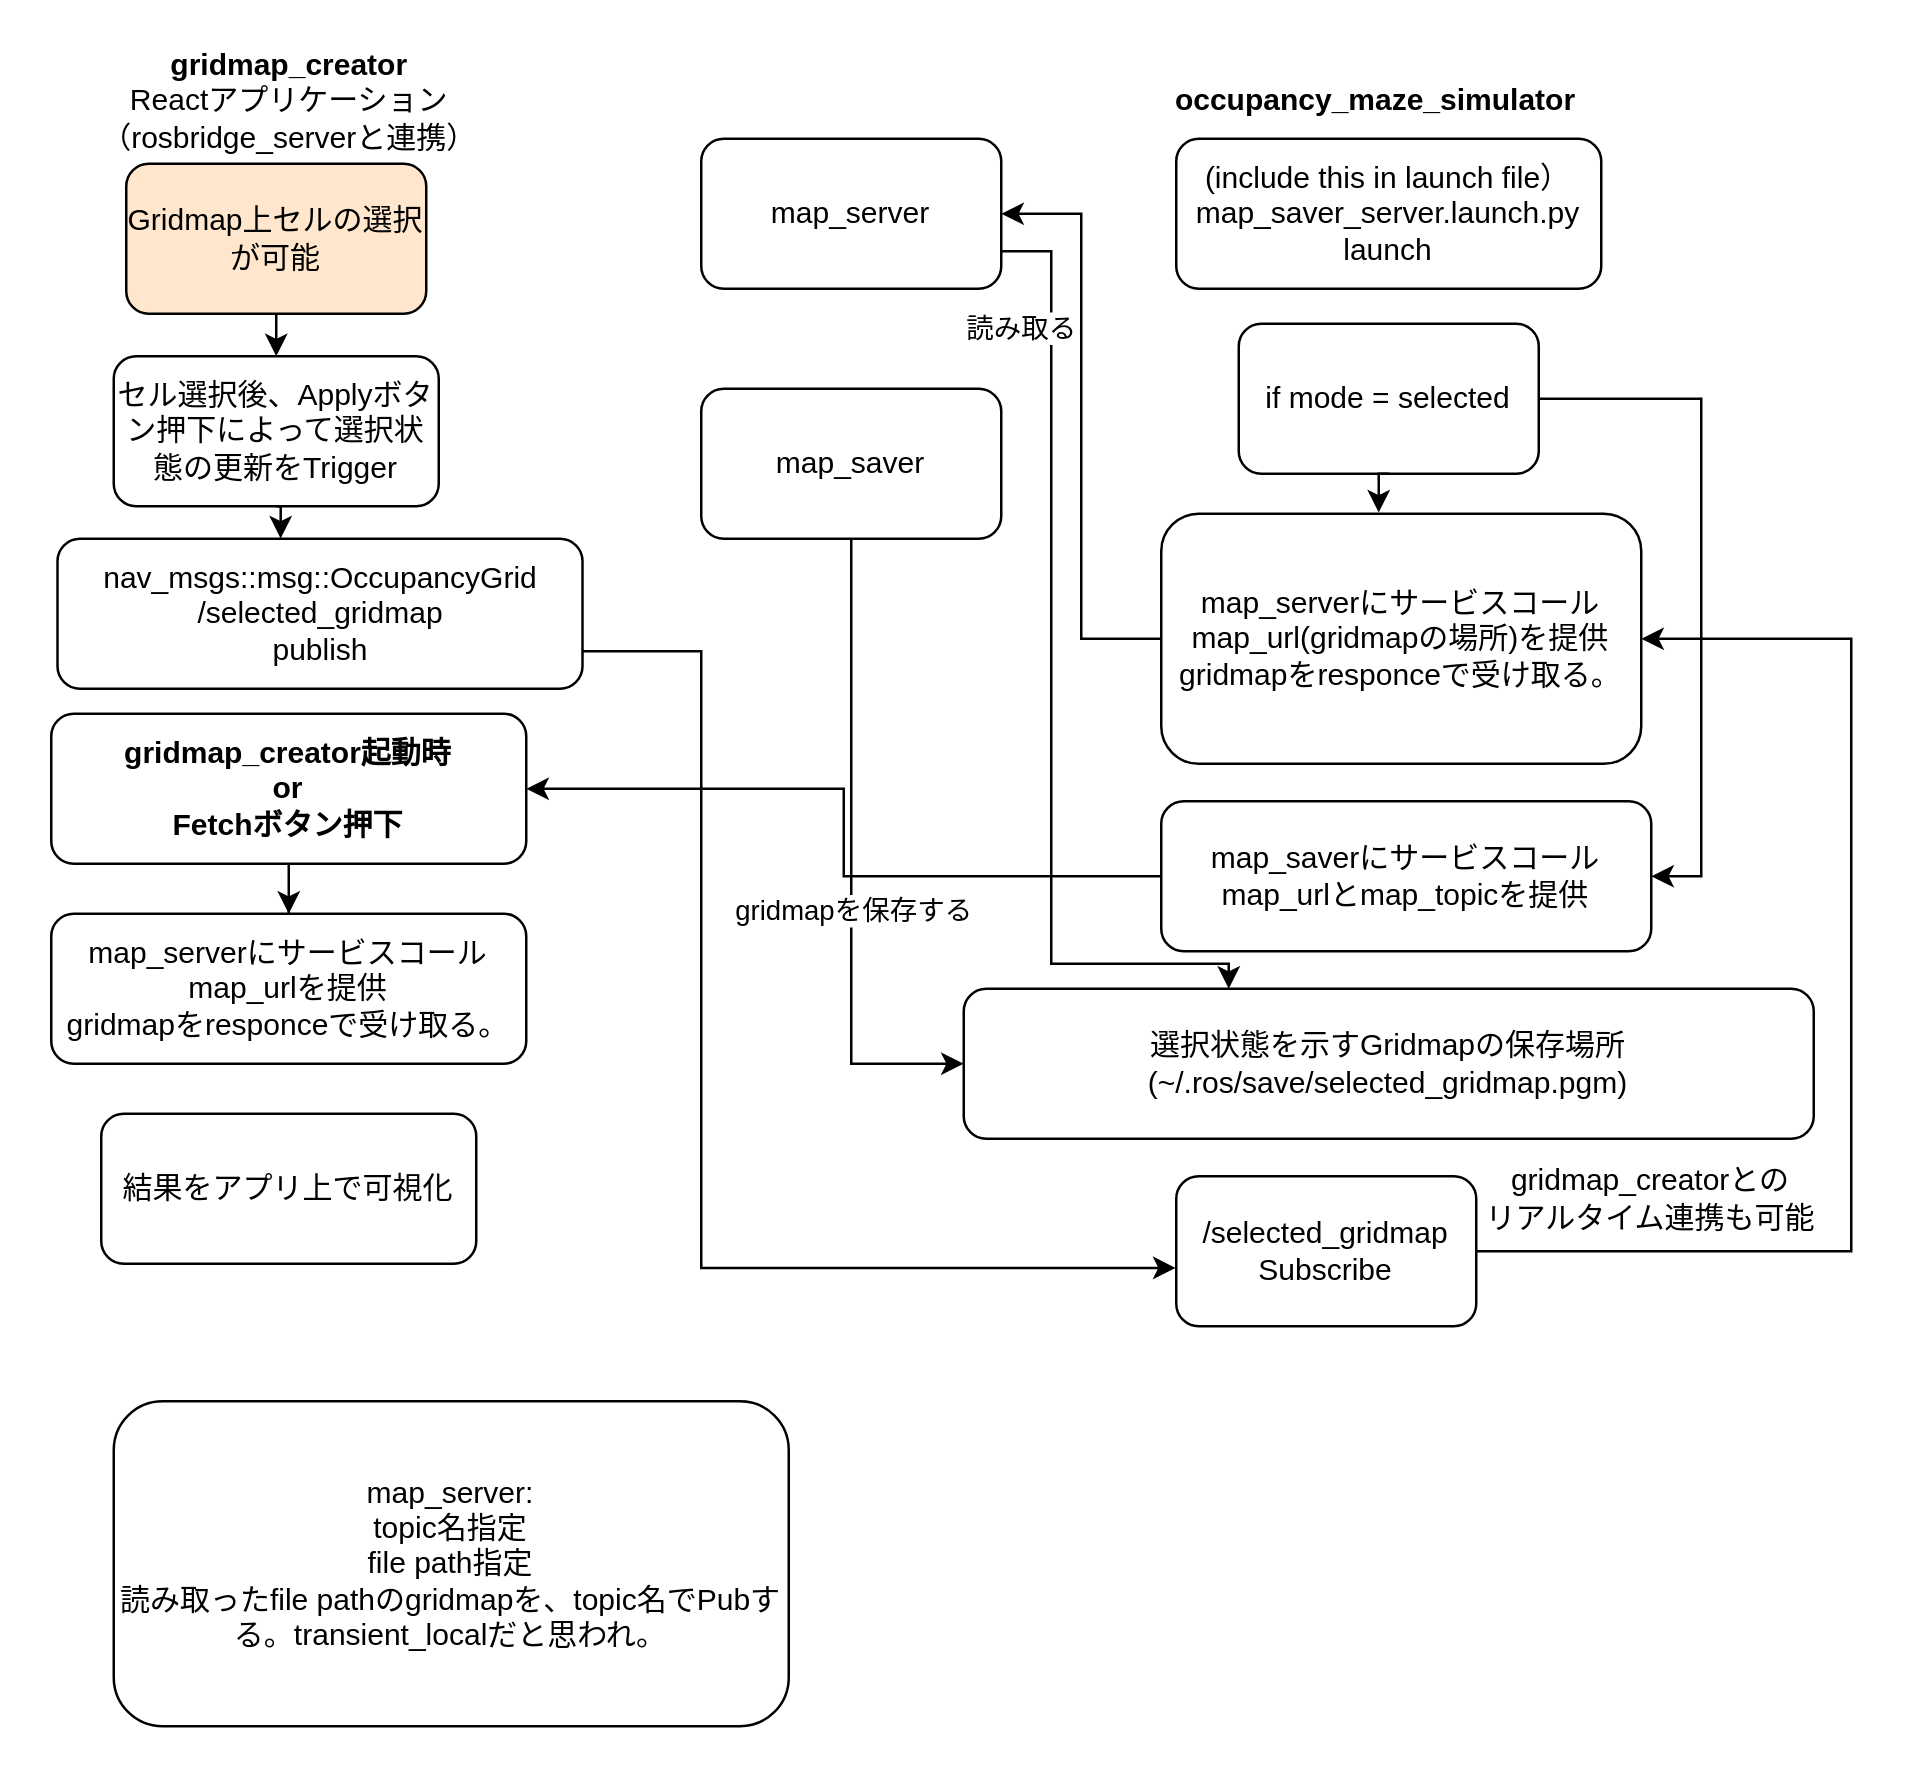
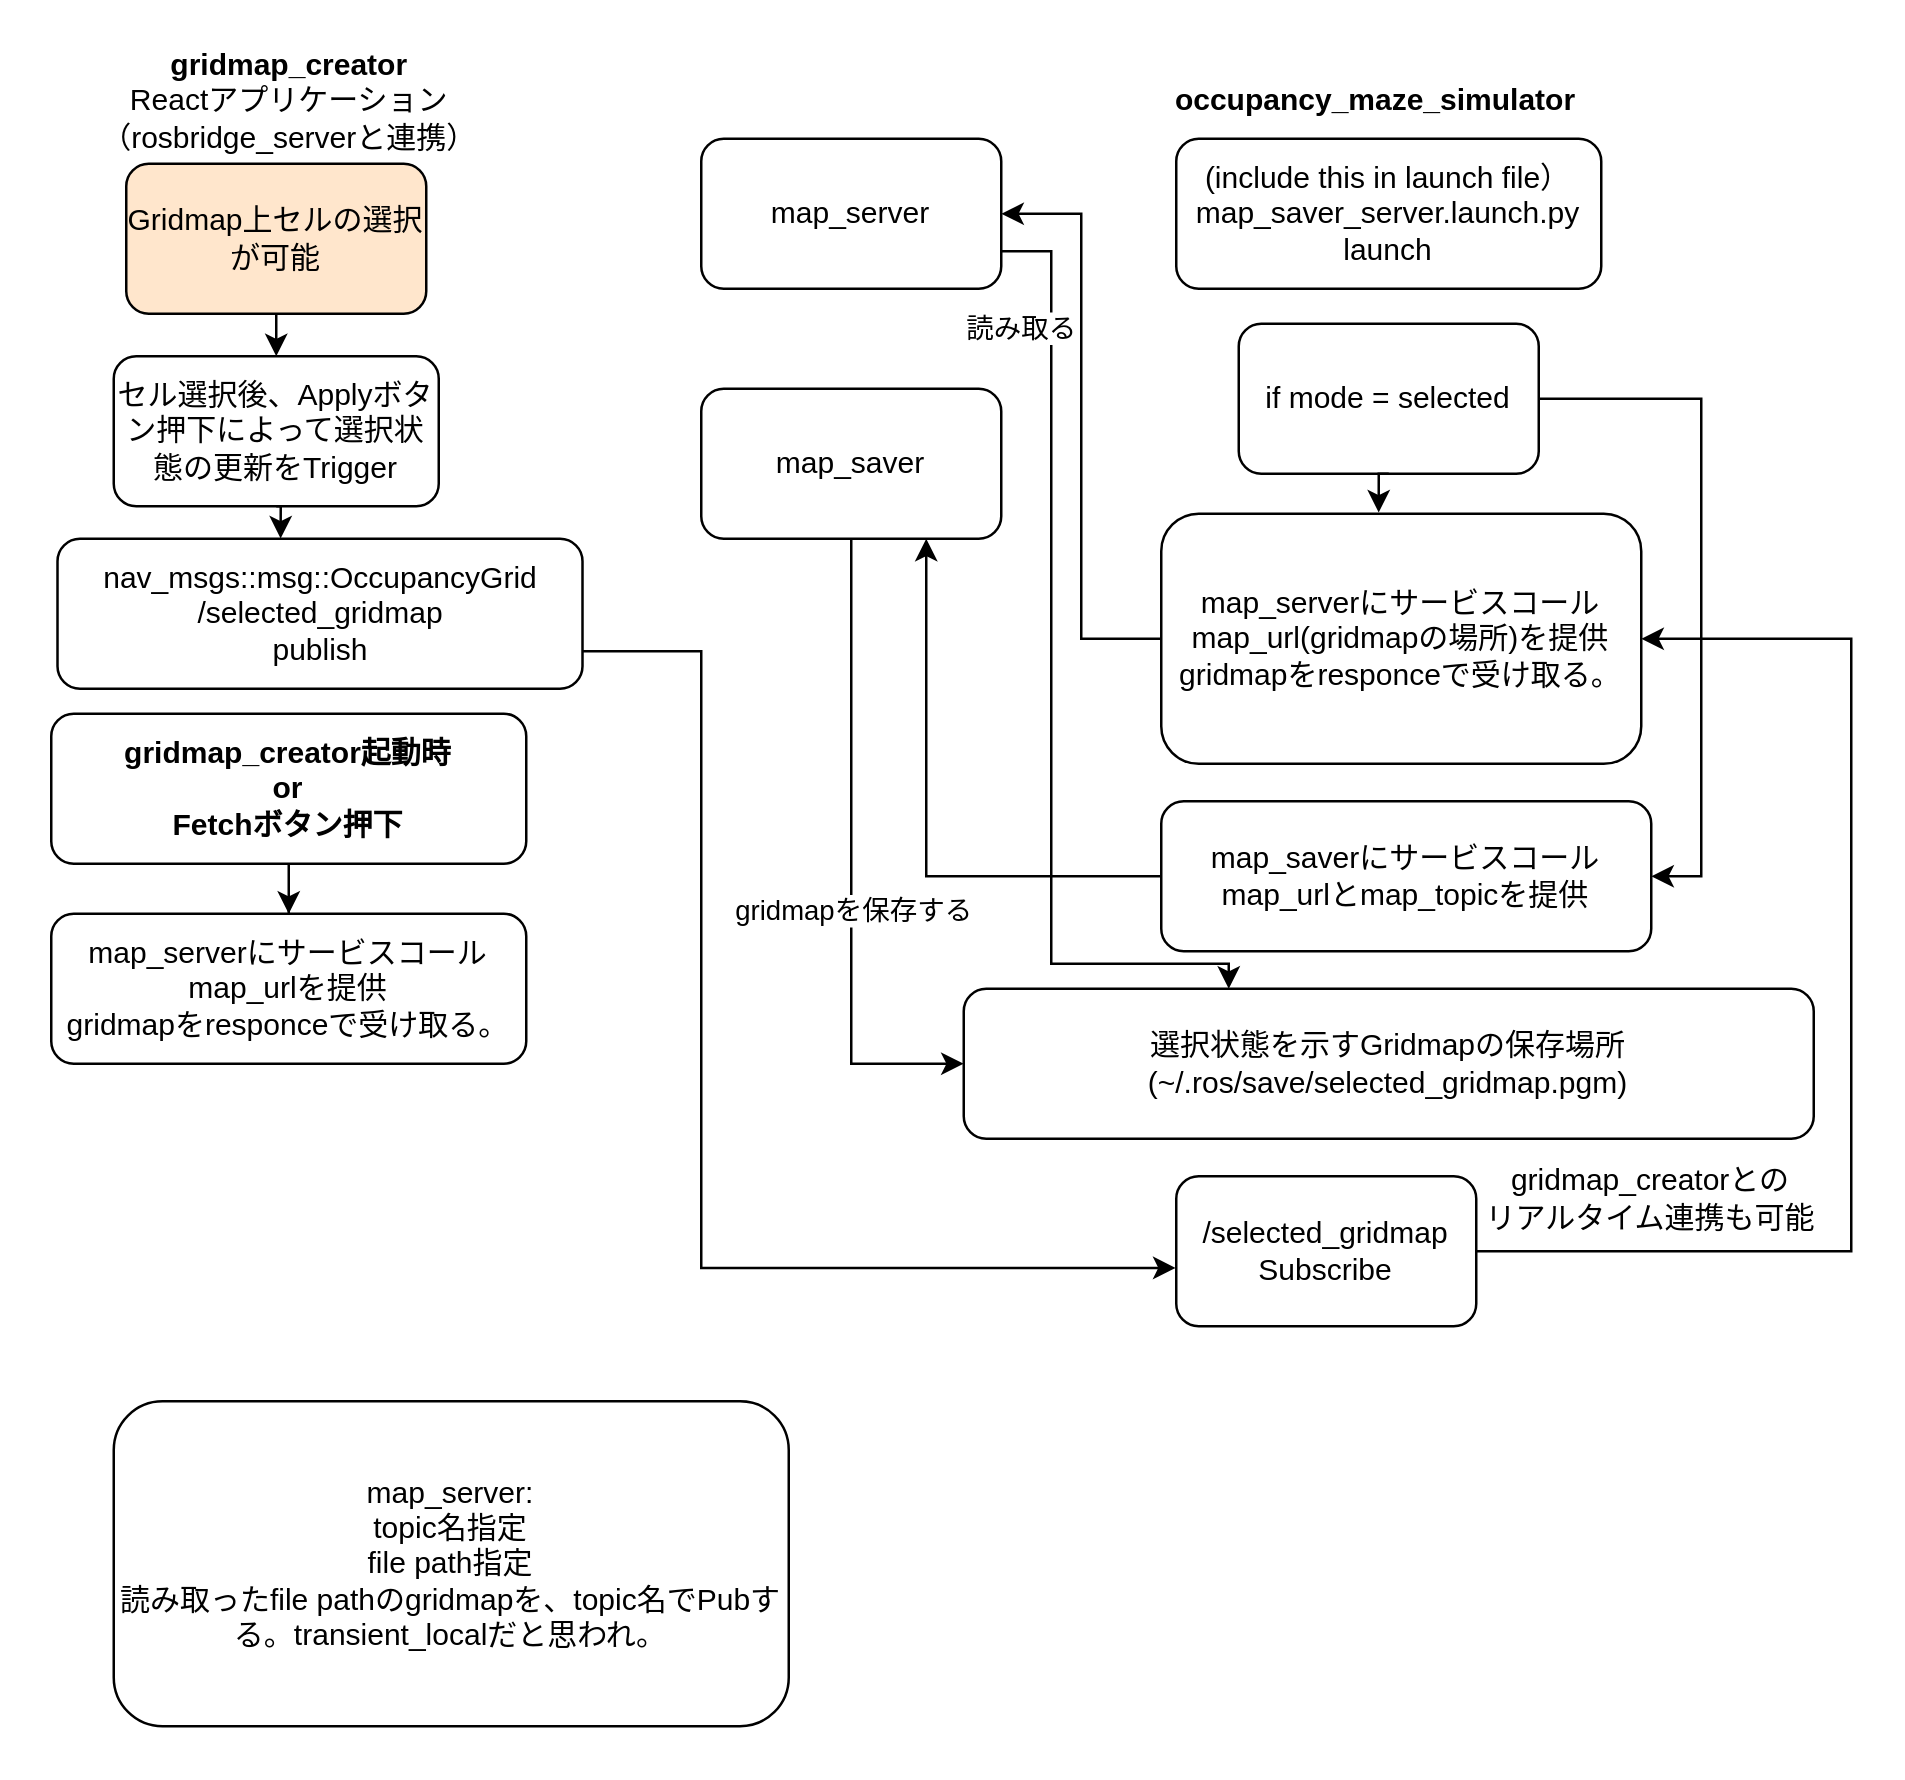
- <mxCell id="14" style="edgeStyle=orthogonalEdgeStyle;rounded=0;orthogonalLoop=1;jettySize=auto;html=1;exitX=0;exitY=0.5;exitDx=0;exitDy=0;" parent="1" source="15" target="25" edge="1"><mxGeometry relative="1" as="geometry" /></mxCell>
+ <mxCell id="14" style="edgeStyle=orthogonalEdgeStyle;rounded=0;orthogonalLoop=1;jettySize=auto;html=1;exitX=0;exitY=0.5;exitDx=0;exitDy=0;entryX=0.75;entryY=1;entryDx=0;entryDy=0;" parent="1" source="15" target="18" edge="1"><mxGeometry relative="1" as="geometry" /></mxCell>
- <mxCell id="27" value="結果をアプリ上で可視化" style="rounded=1;whiteSpace=wrap;html=1;" parent="1" vertex="1"><mxGeometry x="40" y="445" width="150" height="60" as="geometry" /></mxCell>
